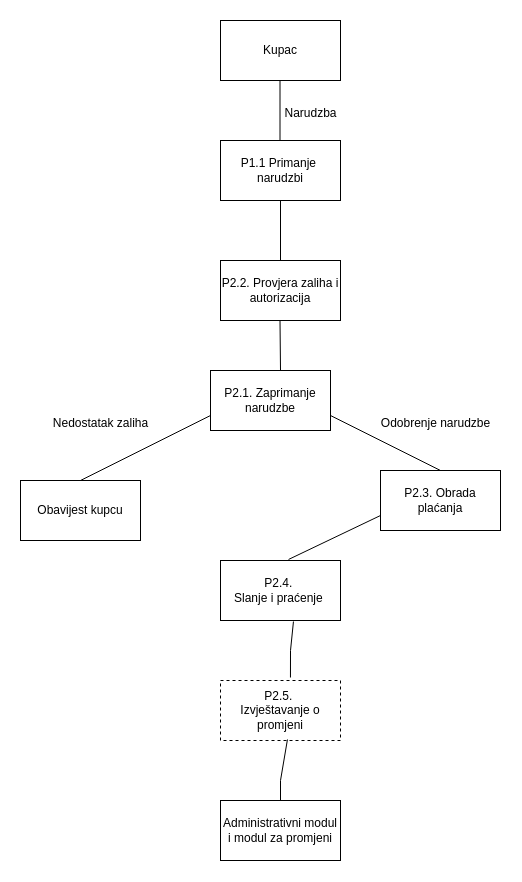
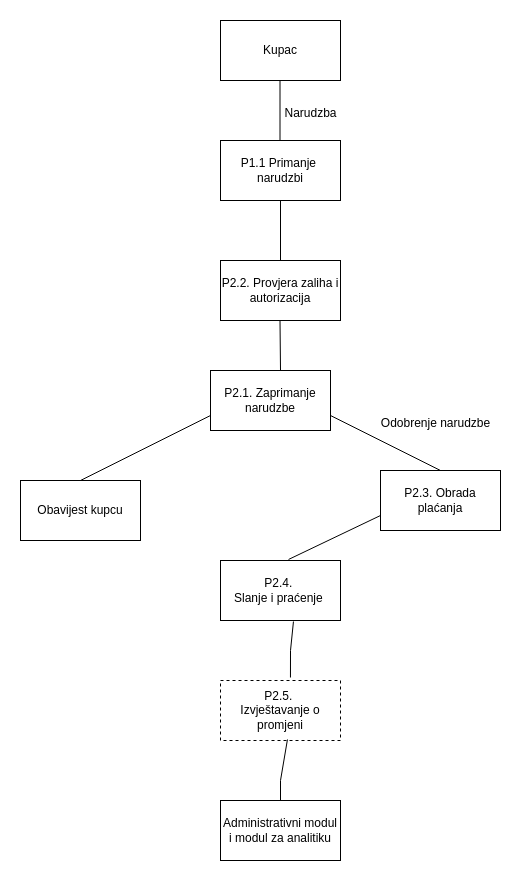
- <mxCell id="20" value="Nedostatak zaliha" style="text;html=1;align=center;verticalAlign=middle;resizable=0;points=[];autosize=1;strokeColor=none;fillColor=none;" vertex="1" parent="1"><mxGeometry x="40" y="408" width="120" height="30" as="geometry" /></mxCell>
- <mxCell id="13" value="Administrativni modul i modul za promjeni" style="rounded=0;whiteSpace=wrap;html=1;" vertex="1" parent="1"><mxGeometry x="220" y="800" width="120" height="60" as="geometry" /></mxCell>
+ <mxCell id="13" value="Administrativni modul i modul za analitiku" style="rounded=0;whiteSpace=wrap;html=1;" vertex="1" parent="1"><mxGeometry x="220" y="800" width="120" height="60" as="geometry" /></mxCell>
